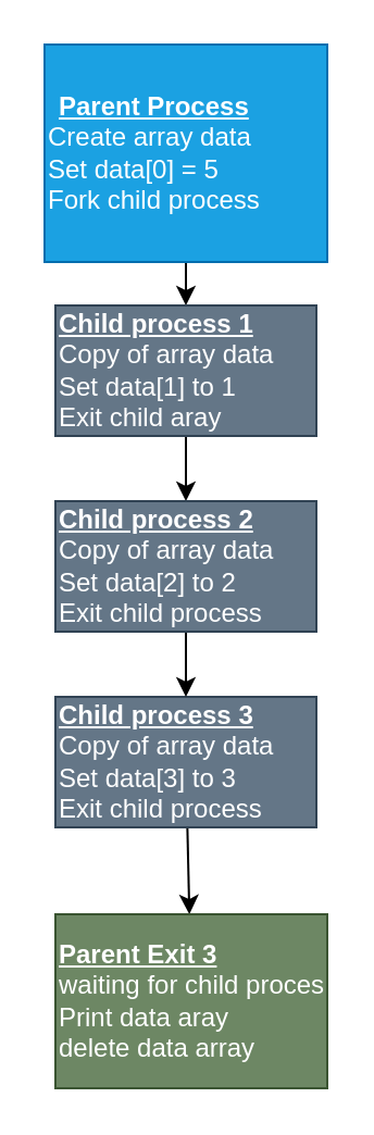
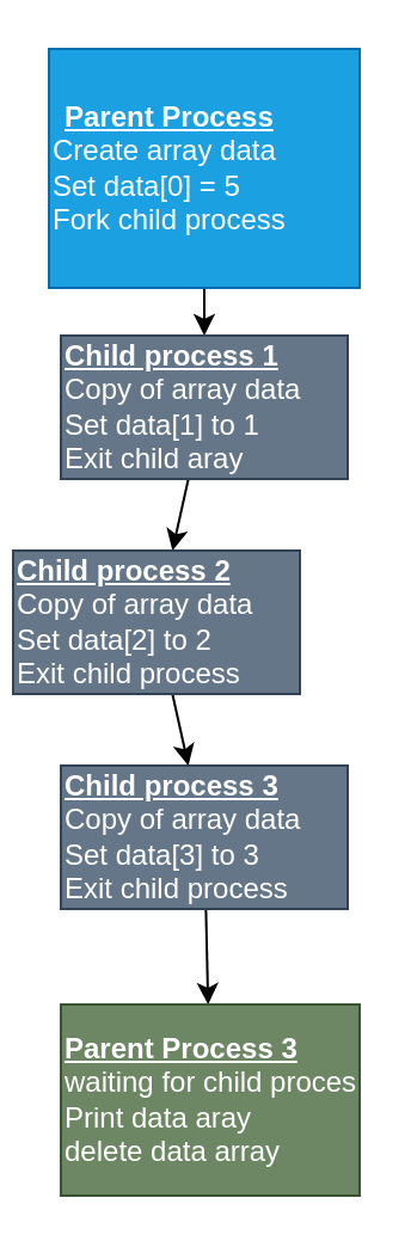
- <mxCell id="9" value="&lt;b&gt;&lt;u&gt;Child process 2&lt;/u&gt;&lt;/b&gt;&lt;br&gt;Copy of array data&lt;br&gt;Set data[2] to 2&lt;br&gt;Exit child process" style="whiteSpace=wrap;html=1;fillColor=#647687;fontColor=#ffffff;strokeColor=#314354;align=left;" vertex="1" parent="1"><mxGeometry x="25" y="230" width="120" height="60" as="geometry" /></mxCell>
+ <mxCell id="9" value="&lt;b&gt;&lt;u&gt;Child process 2&lt;/u&gt;&lt;/b&gt;&lt;br&gt;Copy of array data&lt;br&gt;Set data[2] to 2&lt;br&gt;Exit child process" style="whiteSpace=wrap;html=1;fillColor=#647687;fontColor=#ffffff;strokeColor=#314354;align=left;" vertex="1" parent="1"><mxGeometry x="5" y="230" width="120" height="60" as="geometry" /></mxCell>
- <mxCell id="10" value="&lt;b&gt;&lt;u&gt;&lt;span style=&quot;&quot;&gt;Parent Exit 3&lt;/span&gt;&lt;br style=&quot;&quot;&gt;&lt;/u&gt;&lt;/b&gt;&lt;span style=&quot;&quot;&gt;waiting for child proces &lt;br&gt;&lt;div style=&quot;&quot;&gt;&lt;span style=&quot;background-color: initial;&quot;&gt;Print data aray&lt;/span&gt;&lt;/div&gt;&lt;/span&gt;&lt;span style=&quot;&quot;&gt;delete data array&lt;/span&gt;" style="whiteSpace=wrap;html=1;fillColor=#6d8764;fontColor=#ffffff;strokeColor=#3A5431;align=left;" vertex="1" parent="1"><mxGeometry x="25" y="420" width="125" height="80" as="geometry" /></mxCell>
+ <mxCell id="10" value="&lt;b&gt;&lt;u&gt;&lt;span style=&quot;&quot;&gt;Parent Process 3&lt;/span&gt;&lt;br style=&quot;&quot;&gt;&lt;/u&gt;&lt;/b&gt;&lt;span style=&quot;&quot;&gt;waiting for child proces &lt;br&gt;&lt;div style=&quot;&quot;&gt;&lt;span style=&quot;background-color: initial;&quot;&gt;Print data aray&lt;/span&gt;&lt;/div&gt;&lt;/span&gt;&lt;span style=&quot;&quot;&gt;delete data array&lt;/span&gt;" style="whiteSpace=wrap;html=1;fillColor=#6d8764;fontColor=#ffffff;strokeColor=#3A5431;align=left;" vertex="1" parent="1"><mxGeometry x="25" y="420" width="125" height="80" as="geometry" /></mxCell>
